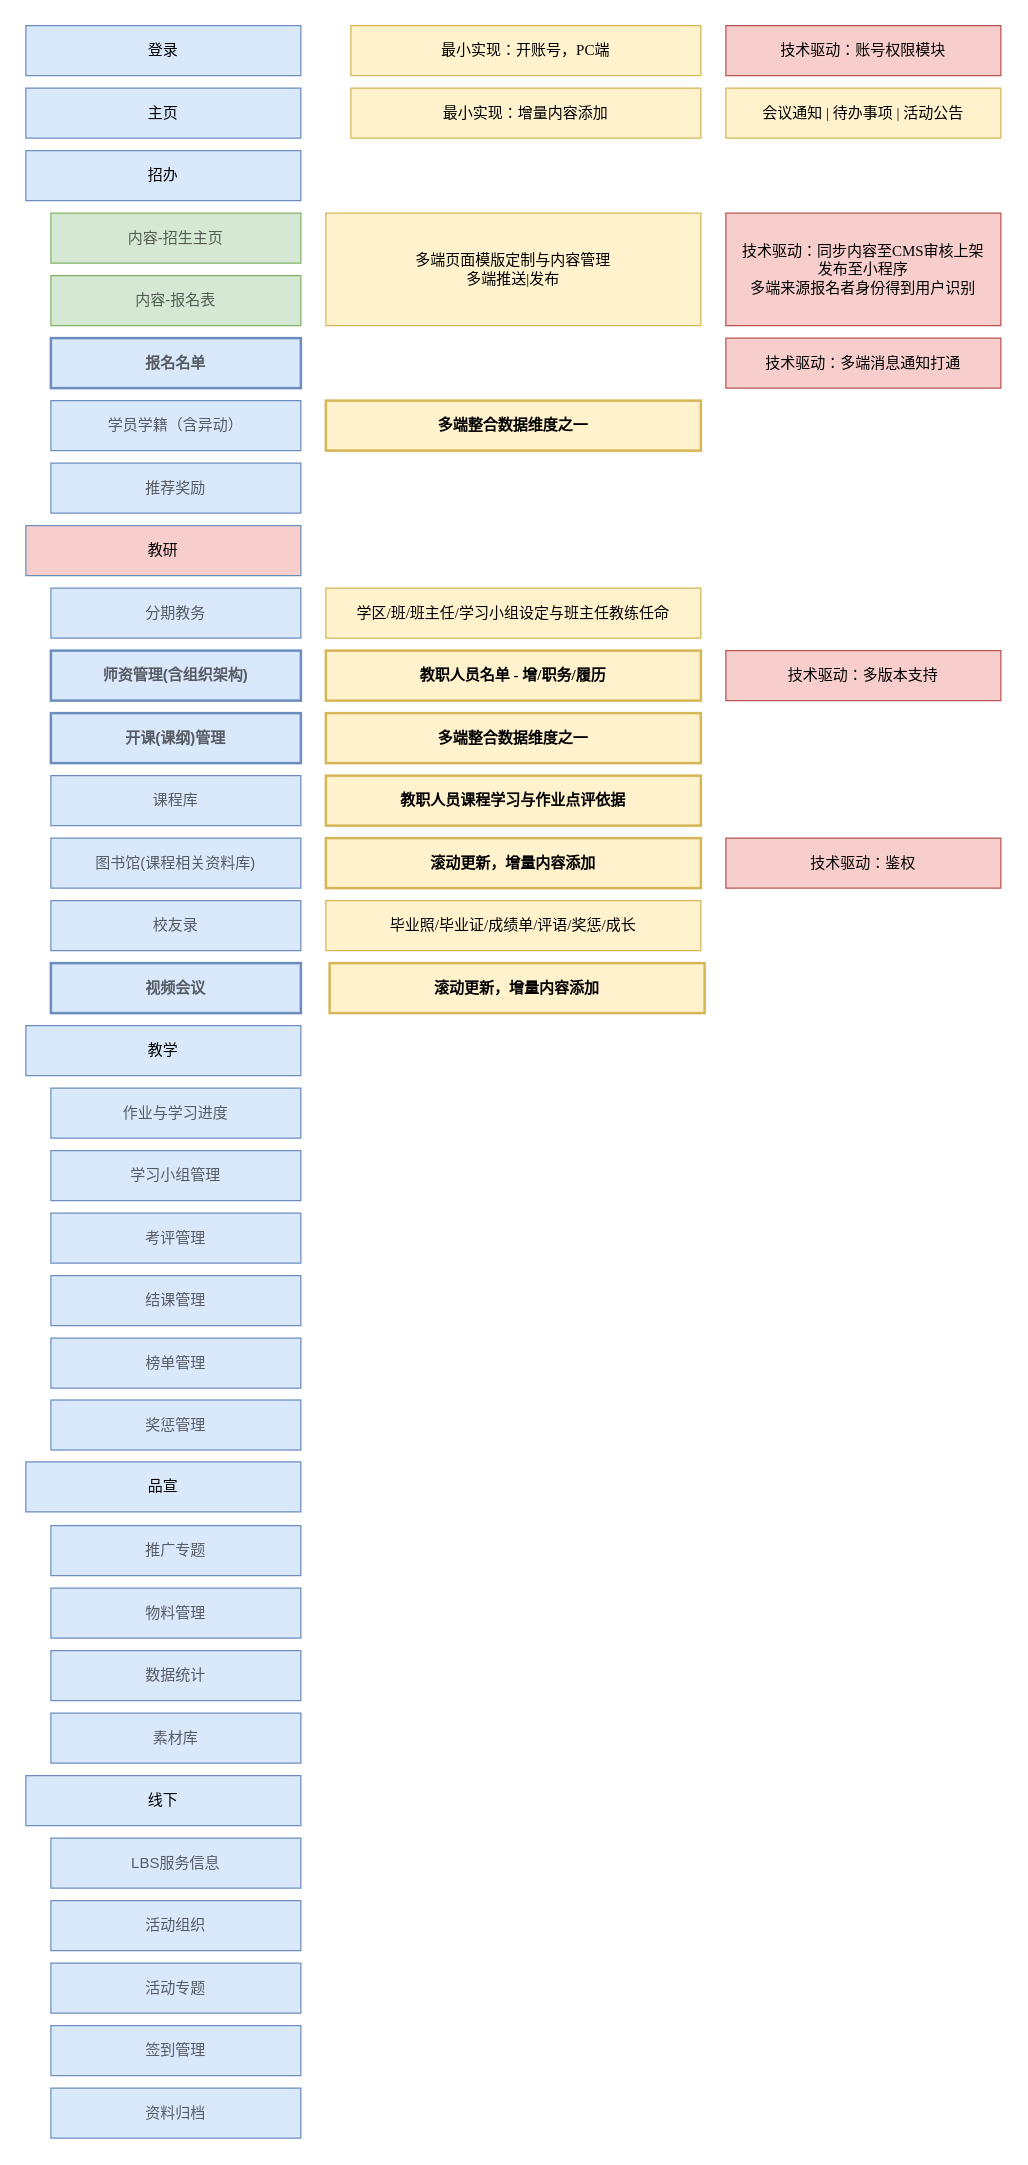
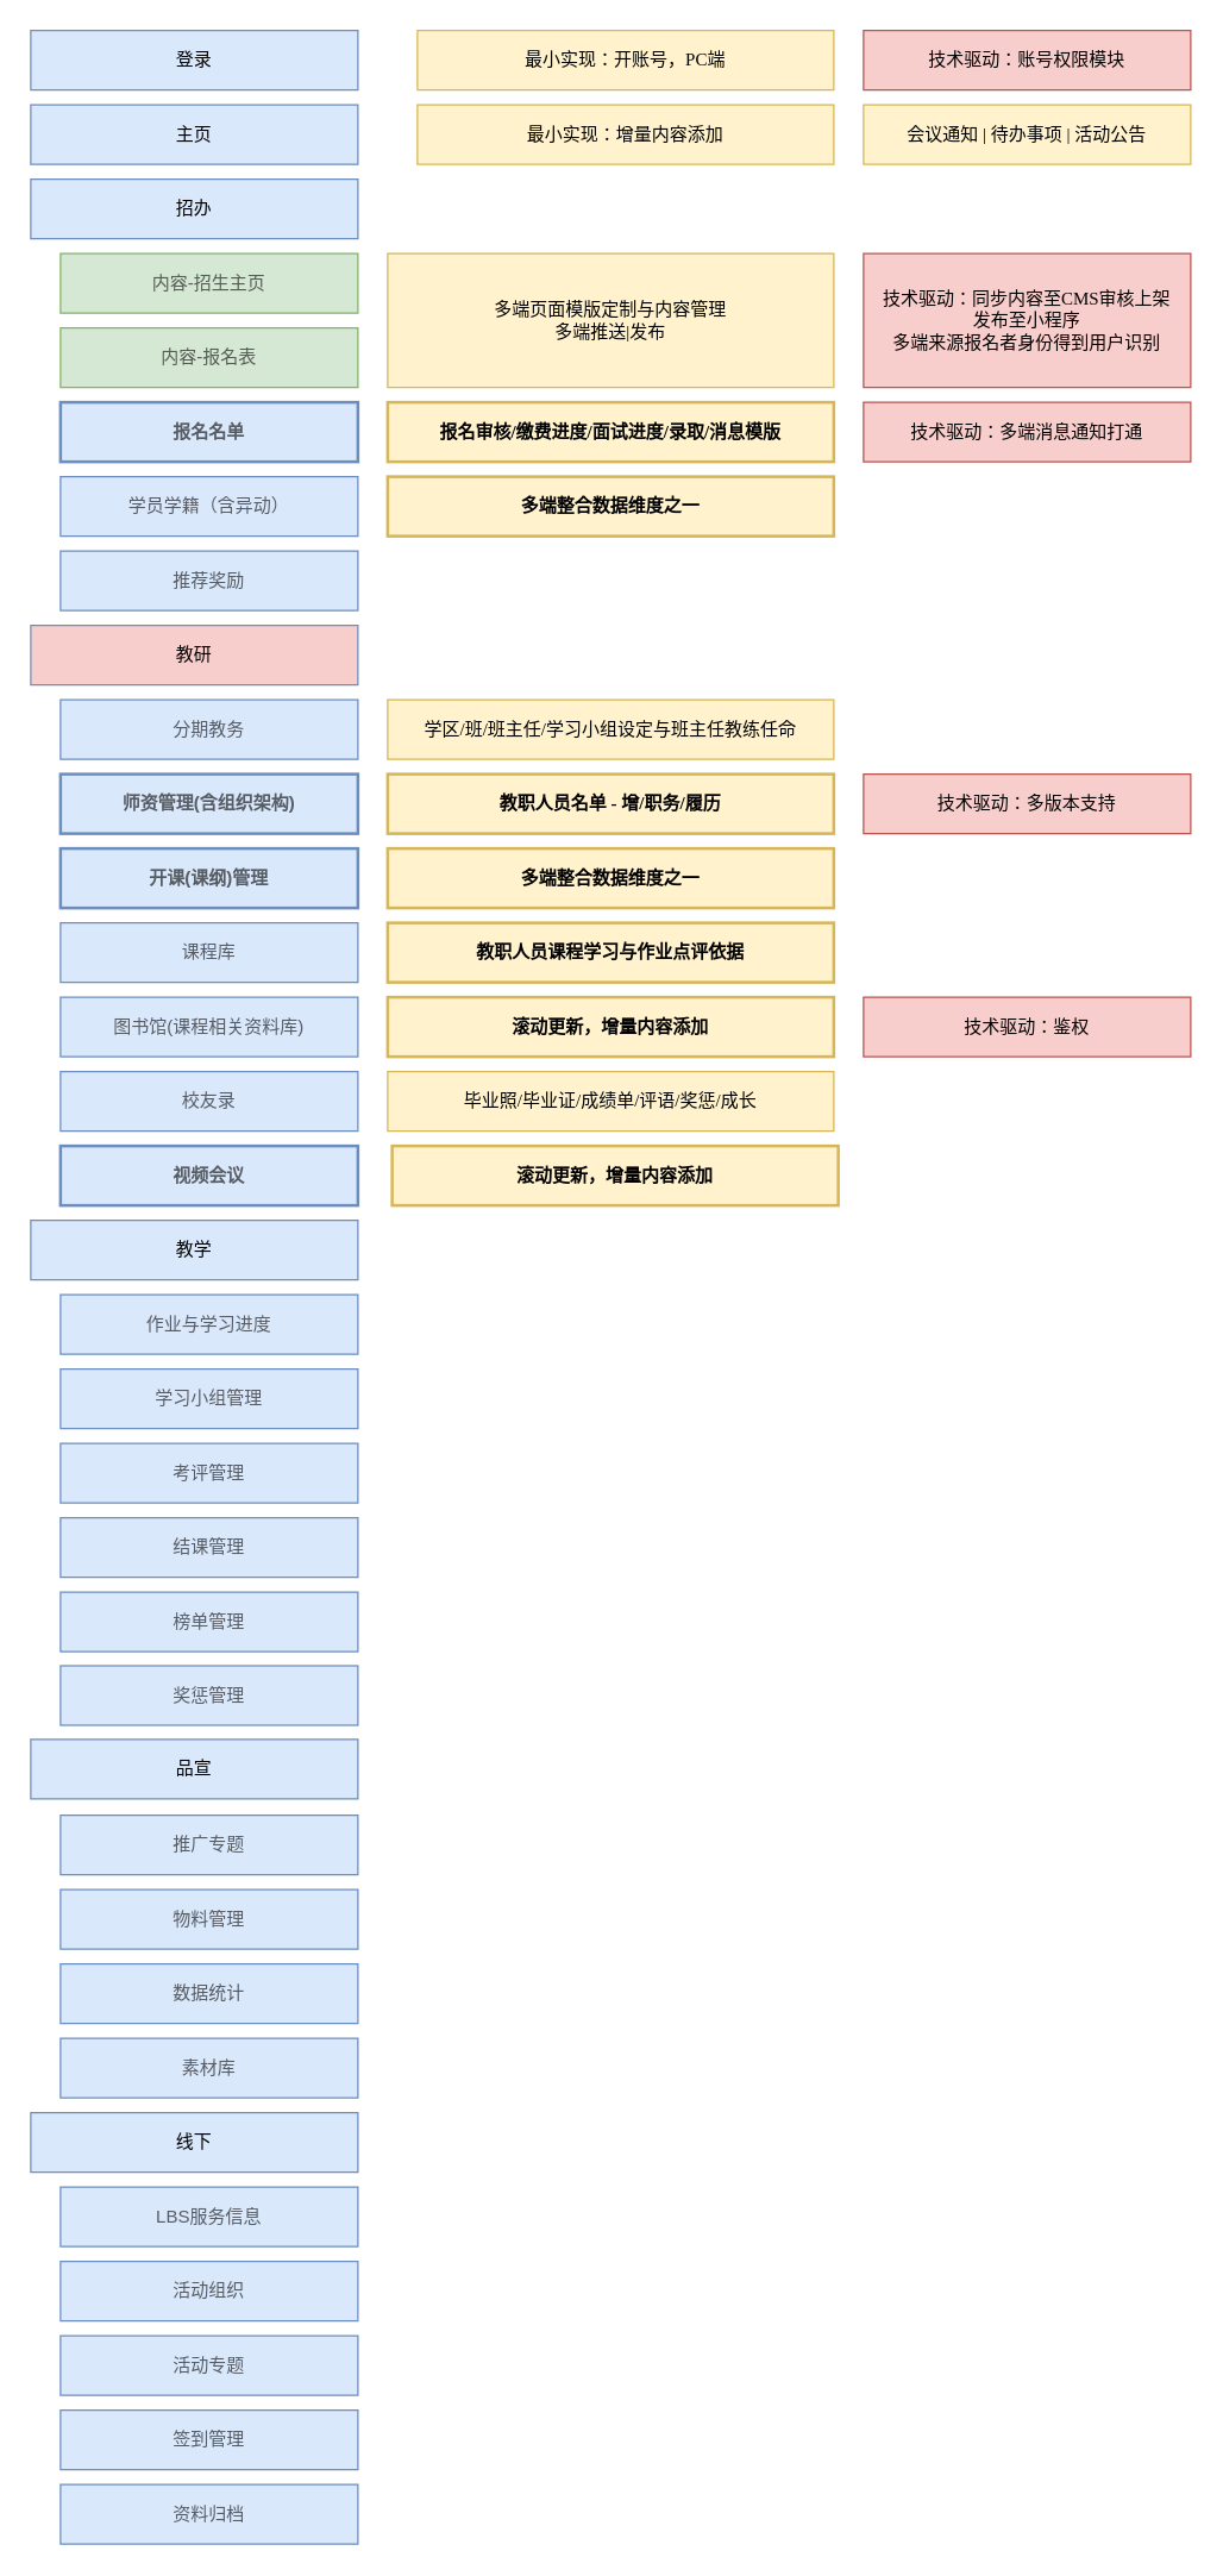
+ <mxCell id="15" value="报名审核/缴费进度/面试进度/录取/消息模版&lt;div style=&quot;text-align: left&quot;&gt;&lt;/div&gt;" style="rounded=0;whiteSpace=wrap;html=1;fontFamily=Garamond;fillColor=#fff2cc;strokeColor=#d6b656;strokeWidth=2;fontStyle=1" vertex="1" parent="1"><mxGeometry x="260" y="270" width="300" height="40" as="geometry" /></mxCell>
